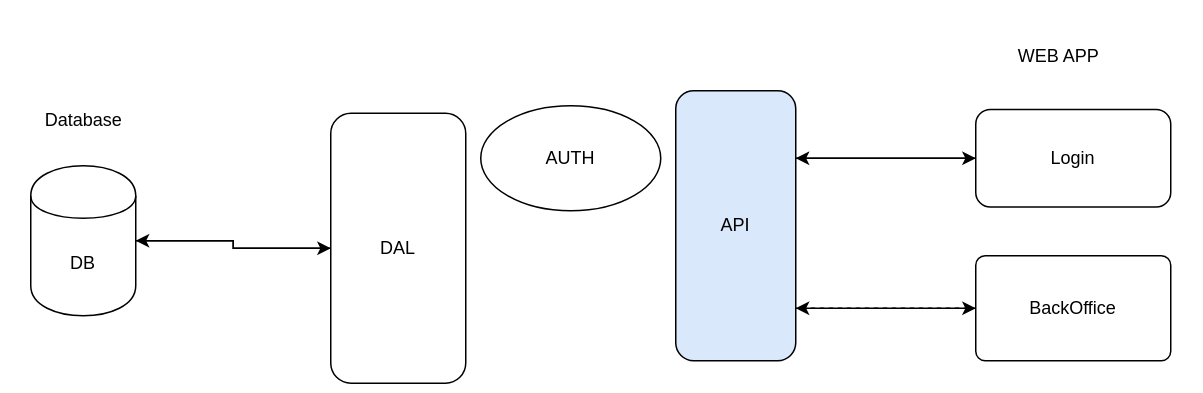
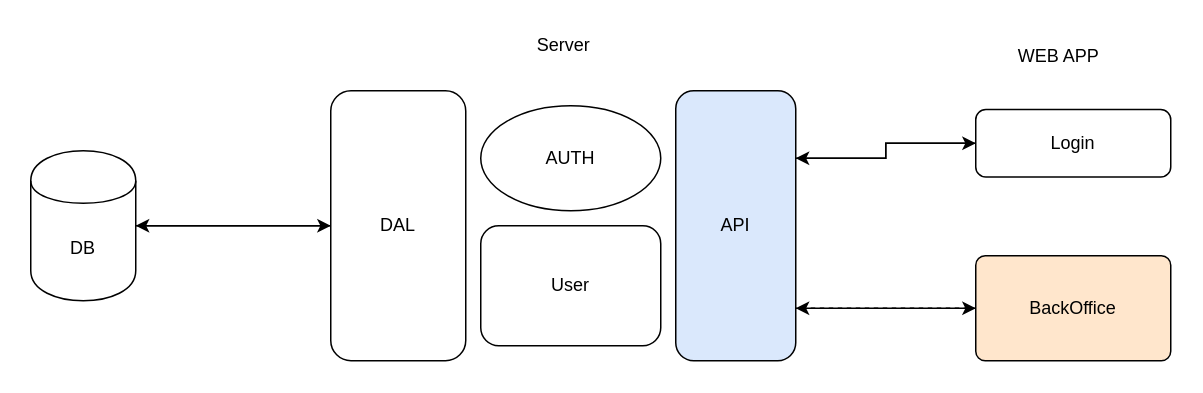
+ <mxCell id="12" value="Server" style="text;html=1;align=center;verticalAlign=middle;resizable=0;points=[];autosize=1;" vertex="1" parent="1"><mxGeometry x="350" y="20" width="50" height="20" as="geometry" /></mxCell>
- <mxCell id="11" value="Database" style="text;html=1;align=center;verticalAlign=middle;resizable=0;points=[];autosize=1;" vertex="1" parent="1"><mxGeometry x="20" y="70" width="70" height="20" as="geometry" /></mxCell>
- <mxCell id="15" value="Login" style="rounded=1;whiteSpace=wrap;html=1;" vertex="1" parent="1"><mxGeometry x="650" y="72.5" width="130" height="65" as="geometry" /></mxCell>
+ <mxCell id="15" value="Login" style="rounded=1;whiteSpace=wrap;html=1;" vertex="1" parent="1"><mxGeometry x="650" y="72.5" width="130" height="45" as="geometry" /></mxCell>
- <mxCell id="10" value="DB" style="shape=cylinder;whiteSpace=wrap;html=1;boundedLbl=1;backgroundOutline=1;" vertex="1" parent="1"><mxGeometry x="20" y="110" width="70" height="100" as="geometry" /></mxCell>
+ <mxCell id="10" value="DB" style="shape=cylinder;whiteSpace=wrap;html=1;boundedLbl=1;backgroundOutline=1;" vertex="1" parent="1"><mxGeometry x="20" y="100" width="70" height="100" as="geometry" /></mxCell>
- <mxCell id="8" value="DAL" style="rounded=1;whiteSpace=wrap;html=1;" vertex="1" parent="1"><mxGeometry x="220" y="75" width="90" height="180" as="geometry" /></mxCell>
+ <mxCell id="8" value="DAL" style="rounded=1;whiteSpace=wrap;html=1;" vertex="1" parent="1"><mxGeometry x="220" y="60" width="90" height="180" as="geometry" /></mxCell>
+ <mxCell id="6" value="User" style="rounded=1;whiteSpace=wrap;html=1;" vertex="1" parent="1"><mxGeometry x="320" y="150" width="120" height="80" as="geometry" /></mxCell>
- <mxCell id="17" value="BackOffice" style="rounded=1;whiteSpace=wrap;html=1;arcSize=9;" vertex="1" parent="1"><mxGeometry x="650" y="170" width="130" height="70" as="geometry" /></mxCell>
+ <mxCell id="17" value="BackOffice" style="rounded=1;whiteSpace=wrap;html=1;arcSize=9;fillColor=#ffe6cc;" vertex="1" parent="1"><mxGeometry x="650" y="170" width="130" height="70" as="geometry" /></mxCell>
